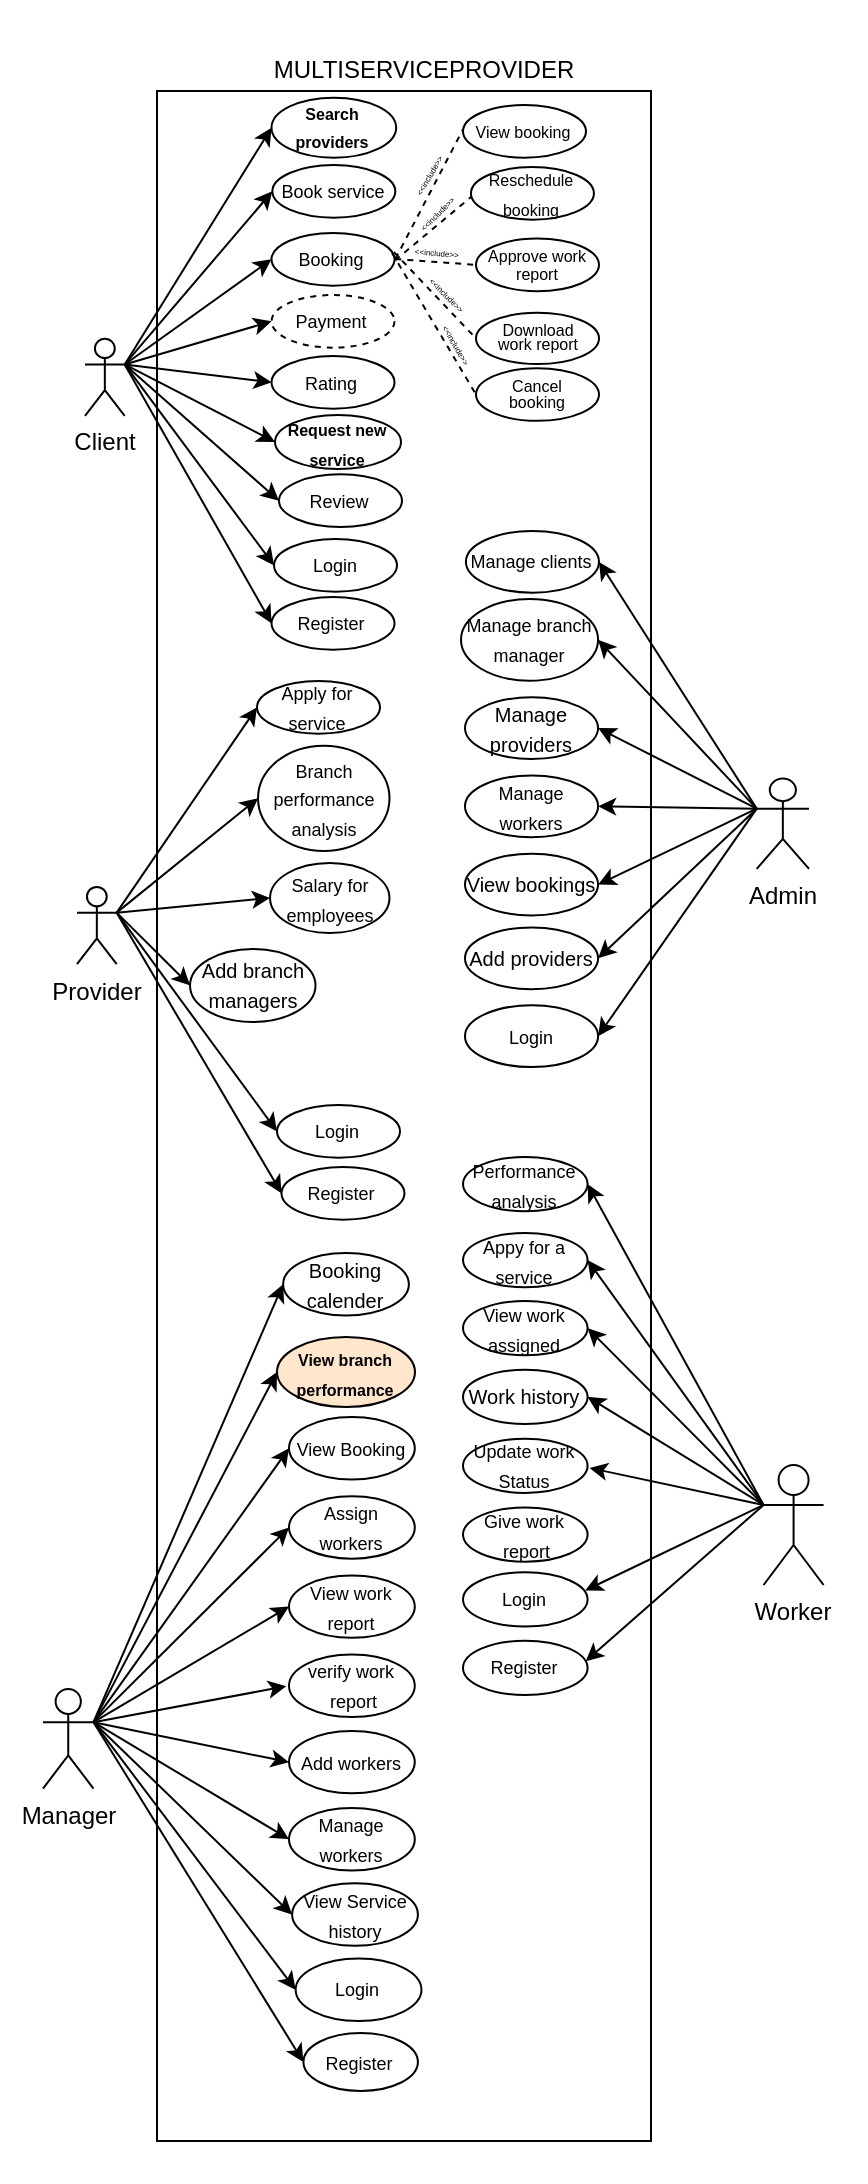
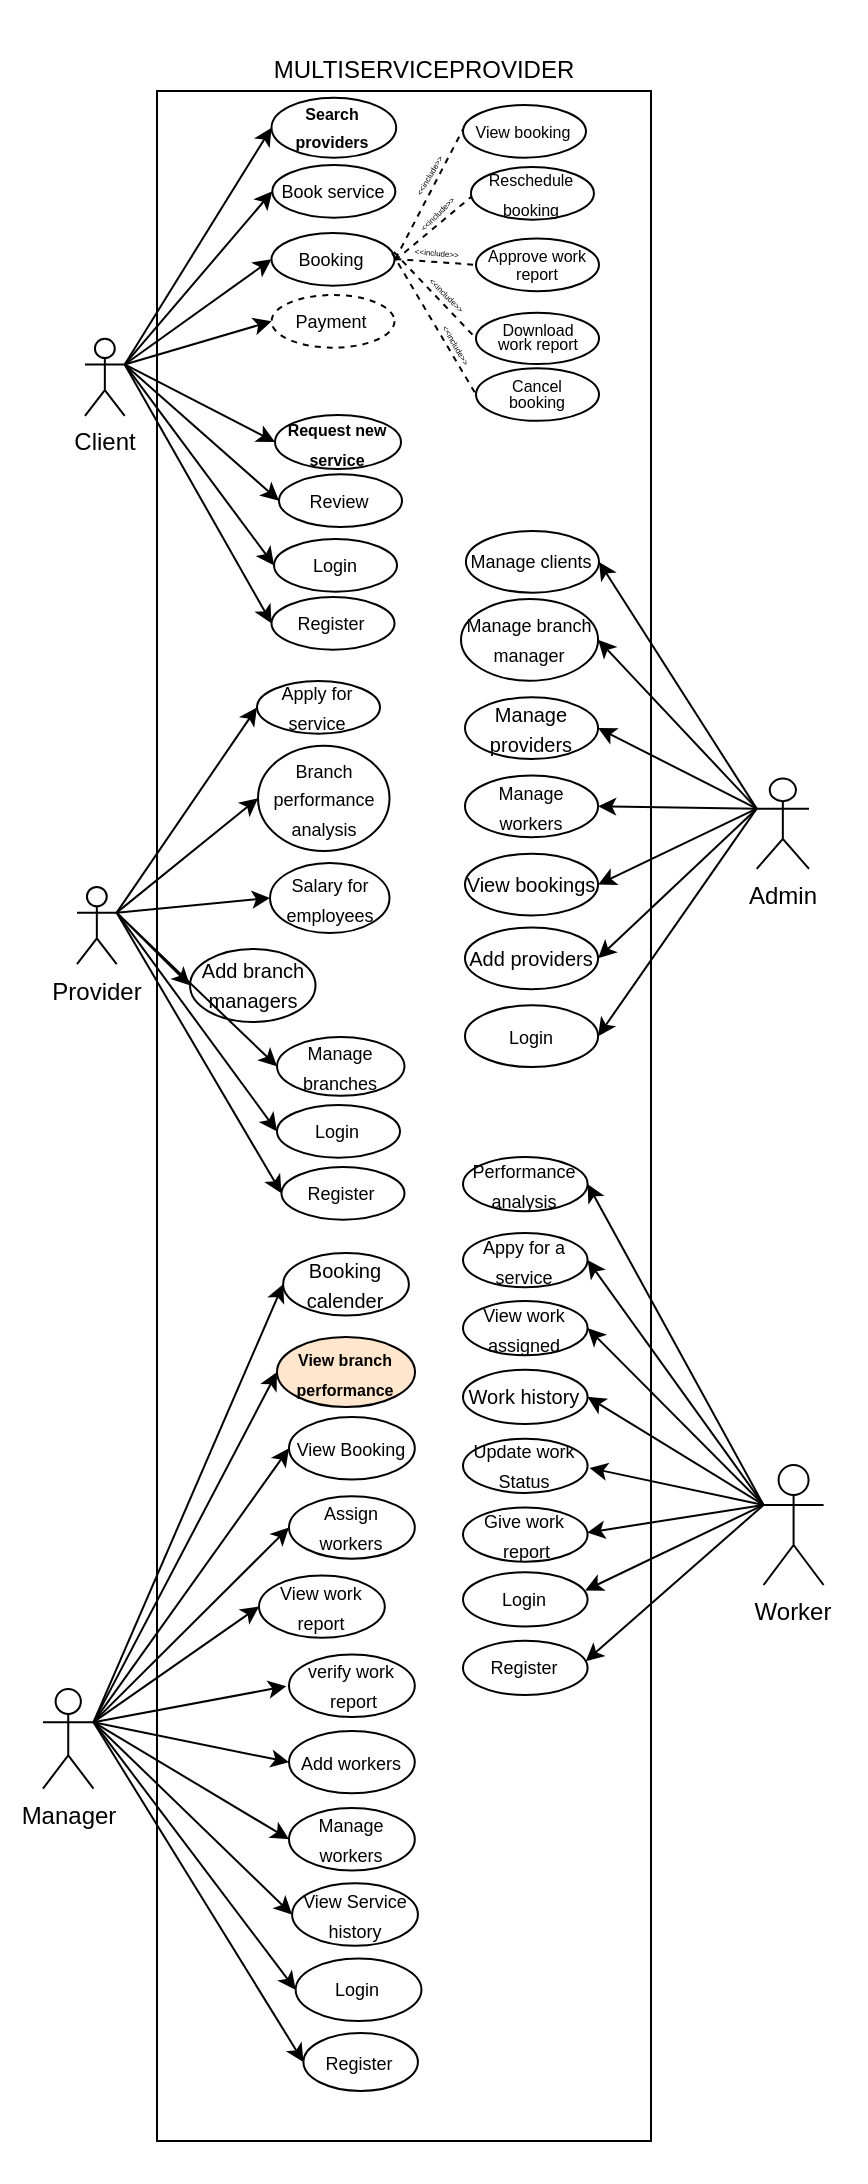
- <mxCell id="113" value="" style="endArrow=classic;html=1;rounded=0;entryX=0;entryY=0.5;entryDx=0;entryDy=0;exitX=1;exitY=0.333;exitDx=0;exitDy=0;exitPerimeter=0;" parent="1" source="107" target="9" edge="1"><mxGeometry width="50" height="50" relative="1" as="geometry"><mxPoint x="101.287" y="209.926" as="sourcePoint" /><mxPoint x="162.122" y="91.16" as="targetPoint" /></mxGeometry></mxCell>
- <mxCell id="9" value="&lt;font style=&quot;font-size: 9px;&quot;&gt;Rating&lt;/font&gt;" style="ellipse;whiteSpace=wrap;html=1;container=0;" parent="3" vertex="1"><mxGeometry x="80.262" y="125.511" width="61.496" height="26.321" as="geometry" /></mxCell>
+ <mxCell id="104" value="" style="endArrow=classic;html=1;rounded=0;entryX=0;entryY=0.5;entryDx=0;entryDy=0;exitX=1;exitY=0.333;exitDx=0;exitDy=0;exitPerimeter=0;" edge="1" parent="90" source="98" target="95"><mxGeometry width="50" height="50" relative="1" as="geometry"><mxPoint x="40.9" y="164.346" as="sourcePoint" /><mxPoint x="101.734" y="45.58" as="targetPoint" /></mxGeometry></mxCell>
+ <mxCell id="95" value="&lt;font style=&quot;font-size: 9px;&quot;&gt;Manage branches&lt;/font&gt;" style="ellipse;whiteSpace=wrap;html=1;container=0;align=center;" vertex="1" parent="90"><mxGeometry x="85" y="181" width="63.74" height="29.33" as="geometry" /></mxCell>
+ <mxCell id="56" value="" style="endArrow=classic;html=1;rounded=0;entryX=0.996;entryY=0.464;entryDx=0;entryDy=0;exitX=0;exitY=0.333;exitDx=0;exitDy=0;exitPerimeter=0;entryPerimeter=0;" parent="45" source="59" target="49" edge="1"><mxGeometry width="50" height="50" relative="1" as="geometry"><mxPoint x="136.378" y="173.233" as="sourcePoint" /><mxPoint x="20.093" y="105.745" as="targetPoint" /></mxGeometry></mxCell>
- <mxCell id="71" value="&lt;font style=&quot;font-size: 9px;&quot;&gt;View&lt;font style=&quot;font-size: 9px;&quot;&gt;&amp;nbsp;&lt;/font&gt;&lt;/font&gt;&lt;font style=&quot;font-size: 9px;&quot;&gt;work&lt;br&gt;report&lt;/font&gt;" style="ellipse;whiteSpace=wrap;html=1;container=0;" parent="65" vertex="1"><mxGeometry x="116.004" y="79.196" width="62.902" height="31.221" as="geometry" /></mxCell>
+ <mxCell id="71" value="&lt;font style=&quot;font-size: 9px;&quot;&gt;View&lt;font style=&quot;font-size: 9px;&quot;&gt;&amp;nbsp;&lt;/font&gt;&lt;/font&gt;&lt;font style=&quot;font-size: 9px;&quot;&gt;work&lt;br&gt;report&lt;/font&gt;" style="ellipse;whiteSpace=wrap;html=1;container=0;" parent="65" vertex="1"><mxGeometry x="101.004" y="79.196" width="62.902" height="31.221" as="geometry" /></mxCell>
